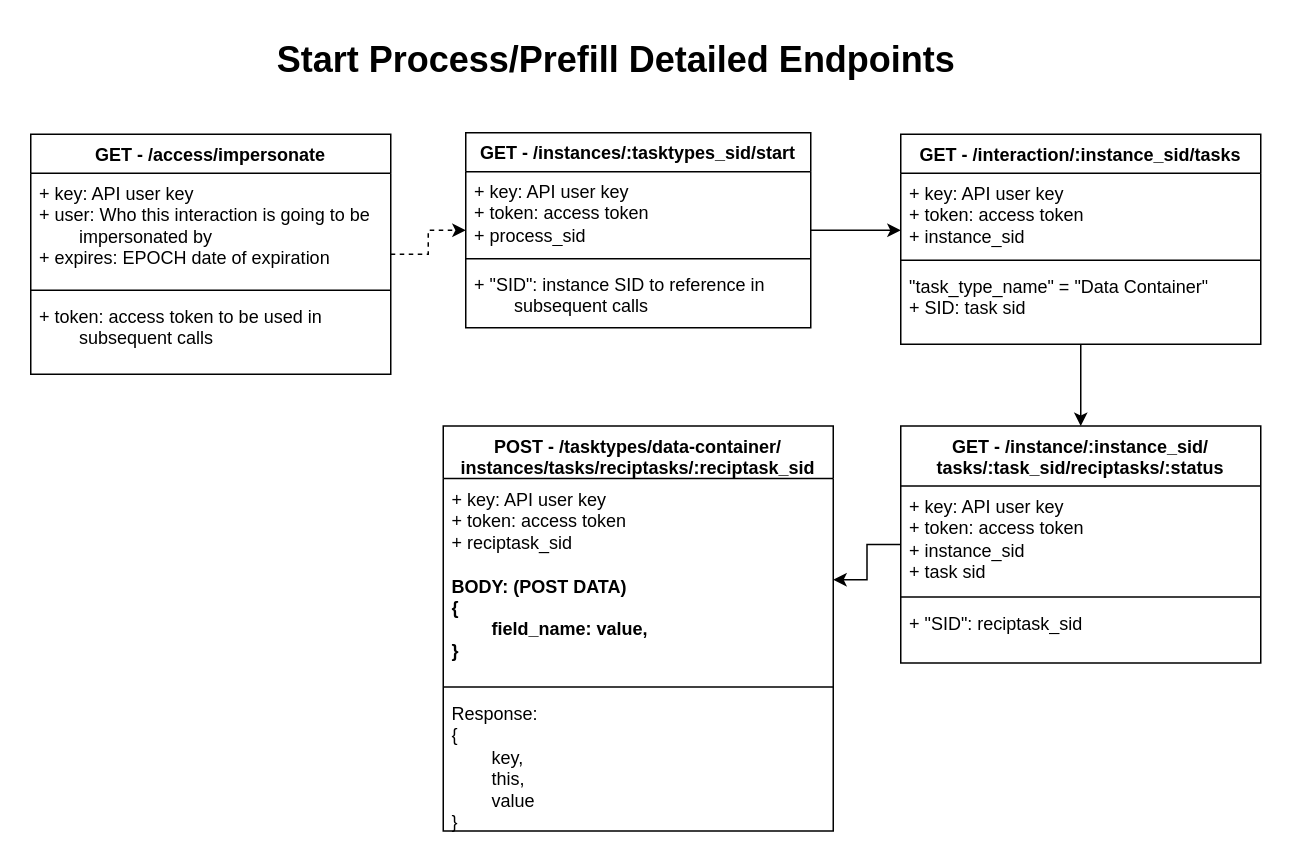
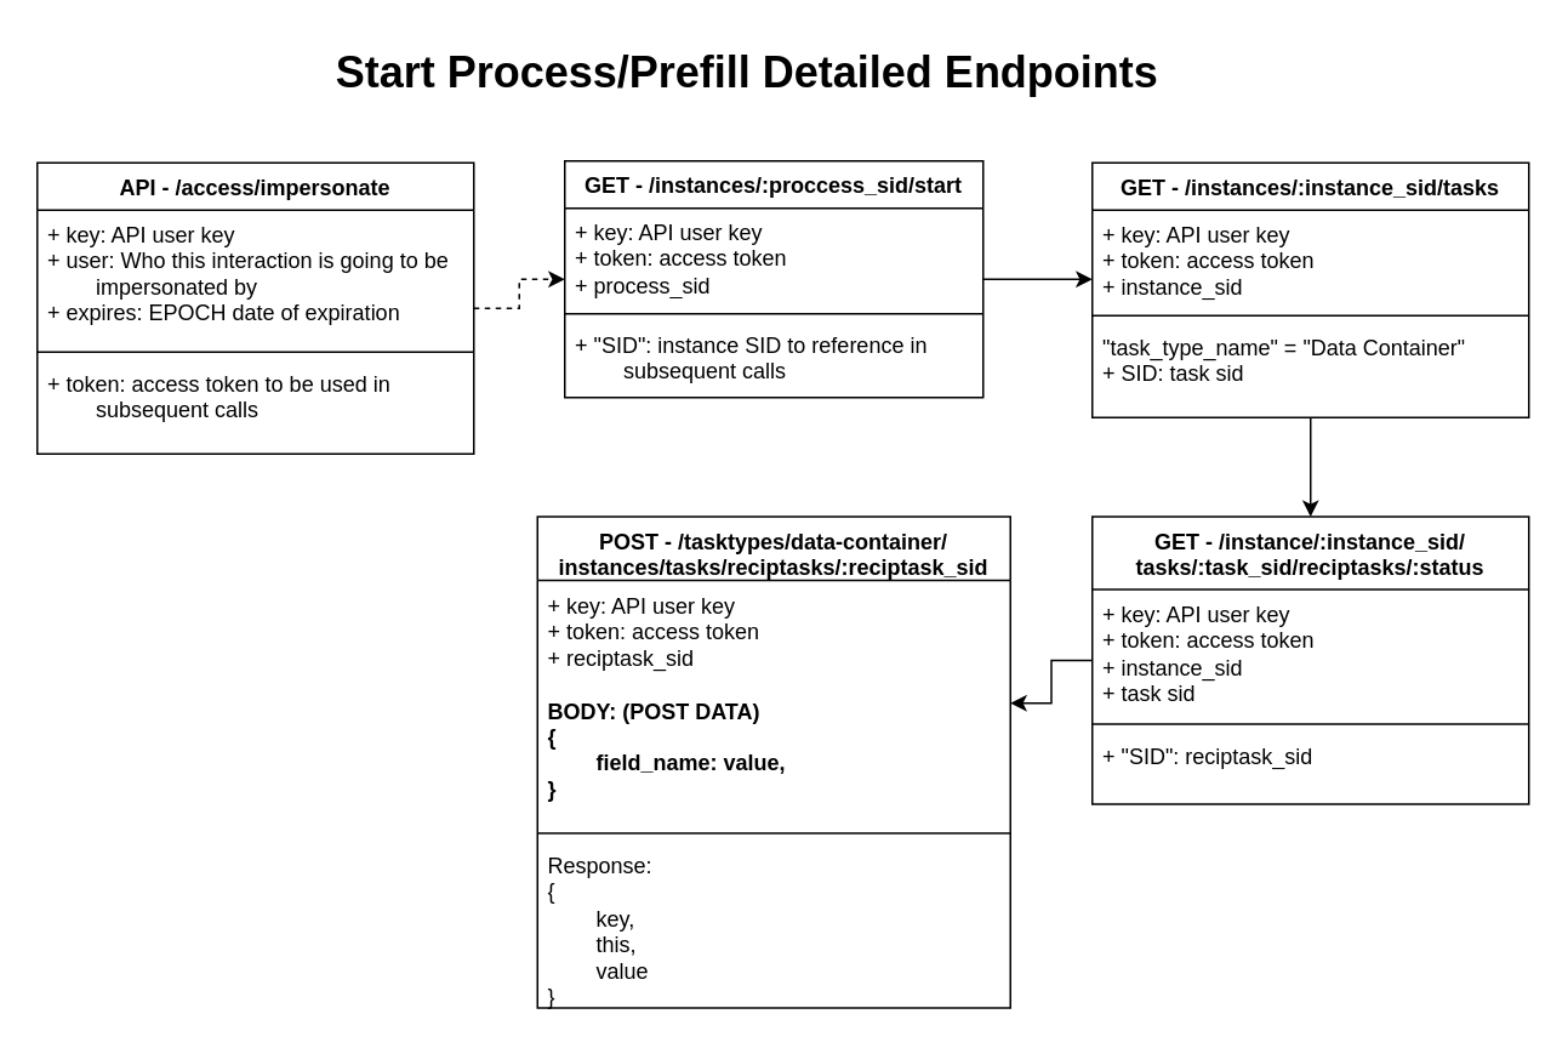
- <mxCell id="4" value="GET - /access/impersonate" style="swimlane;fontStyle=1;align=center;verticalAlign=top;childLayout=stackLayout;horizontal=1;startSize=26;horizontalStack=0;resizeParent=1;resizeParentMax=0;resizeLast=0;collapsible=1;marginBottom=0;whiteSpace=wrap;html=1;" vertex="1" parent="1"><mxGeometry x="20" y="89" width="240" height="160" as="geometry" /></mxCell>
+ <mxCell id="4" value="API - /access/impersonate" style="swimlane;fontStyle=1;align=center;verticalAlign=top;childLayout=stackLayout;horizontal=1;startSize=26;horizontalStack=0;resizeParent=1;resizeParentMax=0;resizeLast=0;collapsible=1;marginBottom=0;whiteSpace=wrap;html=1;" vertex="1" parent="1"><mxGeometry x="20" y="89" width="240" height="160" as="geometry" /></mxCell>
- <mxCell id="19" value="GET - /interaction/:instance_sid/tasks" style="swimlane;fontStyle=1;align=center;verticalAlign=top;childLayout=stackLayout;horizontal=1;startSize=26;horizontalStack=0;resizeParent=1;resizeParentMax=0;resizeLast=0;collapsible=1;marginBottom=0;whiteSpace=wrap;html=1;" vertex="1" parent="1"><mxGeometry x="600" y="89" width="240" height="140" as="geometry" /></mxCell>
+ <mxCell id="19" value="GET - /instances/:instance_sid/tasks" style="swimlane;fontStyle=1;align=center;verticalAlign=top;childLayout=stackLayout;horizontal=1;startSize=26;horizontalStack=0;resizeParent=1;resizeParentMax=0;resizeLast=0;collapsible=1;marginBottom=0;whiteSpace=wrap;html=1;" vertex="1" parent="1"><mxGeometry x="600" y="89" width="240" height="140" as="geometry" /></mxCell>
- <mxCell id="9" value="GET - /instances/:tasktypes_sid/start" style="swimlane;fontStyle=1;align=center;verticalAlign=top;childLayout=stackLayout;horizontal=1;startSize=26;horizontalStack=0;resizeParent=1;resizeParentMax=0;resizeLast=0;collapsible=1;marginBottom=0;whiteSpace=wrap;html=1;" vertex="1" parent="1"><mxGeometry x="310" y="88" width="230" height="130" as="geometry" /></mxCell>
+ <mxCell id="9" value="GET - /instances/:proccess_sid/start" style="swimlane;fontStyle=1;align=center;verticalAlign=top;childLayout=stackLayout;horizontal=1;startSize=26;horizontalStack=0;resizeParent=1;resizeParentMax=0;resizeLast=0;collapsible=1;marginBottom=0;whiteSpace=wrap;html=1;" vertex="1" parent="1"><mxGeometry x="310" y="88" width="230" height="130" as="geometry" /></mxCell>
